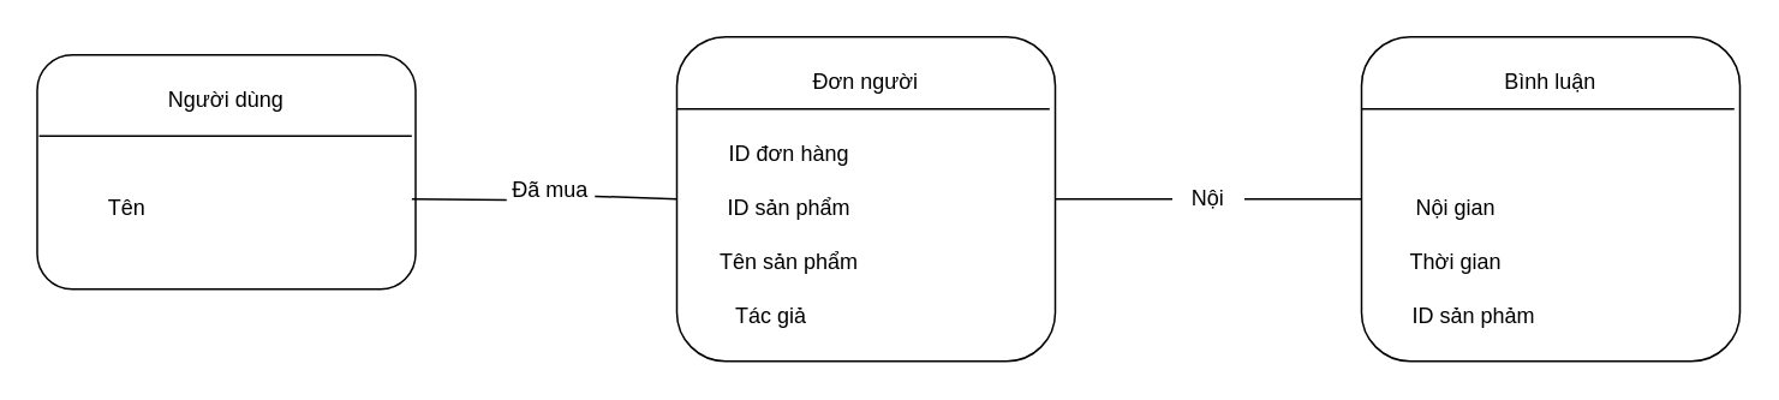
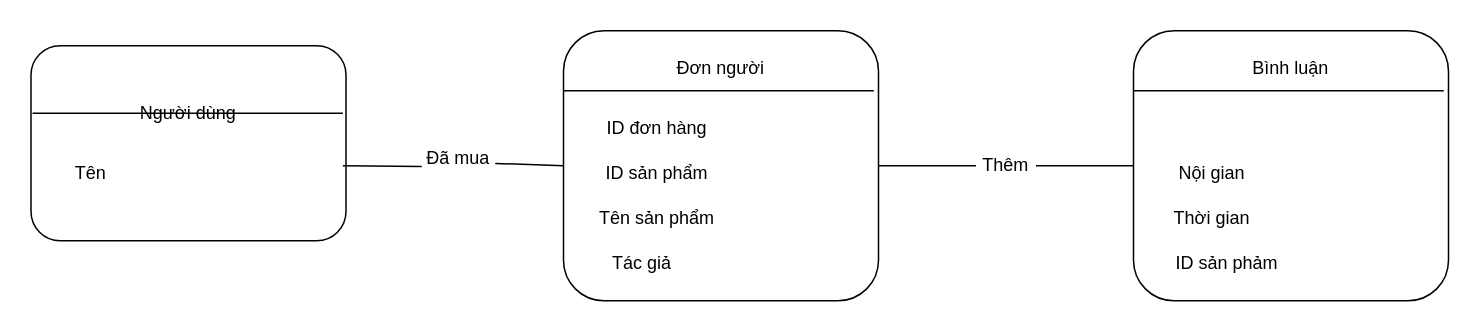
- <mxCell id="4" value="Người dùng" style="text;html=1;align=center;verticalAlign=middle;whiteSpace=wrap;rounded=0;" vertex="1" parent="1"><mxGeometry x="40" y="40" width="170" height="30" as="geometry" /></mxCell>
+ <mxCell id="4" value="Người dùng" style="text;html=1;align=center;verticalAlign=middle;whiteSpace=wrap;rounded=0;" vertex="1" parent="1"><mxGeometry x="40" y="60" width="170" height="30" as="geometry" /></mxCell>
- <mxCell id="24" value="Nội" style="text;html=1;align=center;verticalAlign=middle;whiteSpace=wrap;rounded=0;" vertex="1" parent="1"><mxGeometry x="650" y="95" width="40" height="30" as="geometry" /></mxCell>
+ <mxCell id="24" value="Thêm" style="text;html=1;align=center;verticalAlign=middle;whiteSpace=wrap;rounded=0;" vertex="1" parent="1"><mxGeometry x="650" y="95" width="40" height="30" as="geometry" /></mxCell>
- <mxCell id="5" value="Tên" style="text;html=1;align=center;verticalAlign=middle;whiteSpace=wrap;rounded=0;" vertex="1" parent="1"><mxGeometry x="40" y="100" width="60" height="30" as="geometry" /></mxCell>
+ <mxCell id="5" value="Tên" style="text;html=1;align=center;verticalAlign=middle;whiteSpace=wrap;rounded=0;" vertex="1" parent="1"><mxGeometry x="30" y="100" width="60" height="30" as="geometry" /></mxCell>
